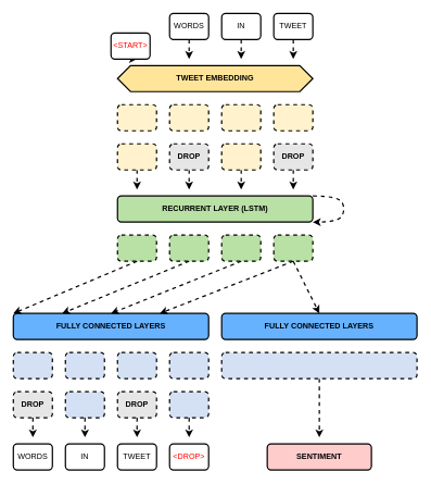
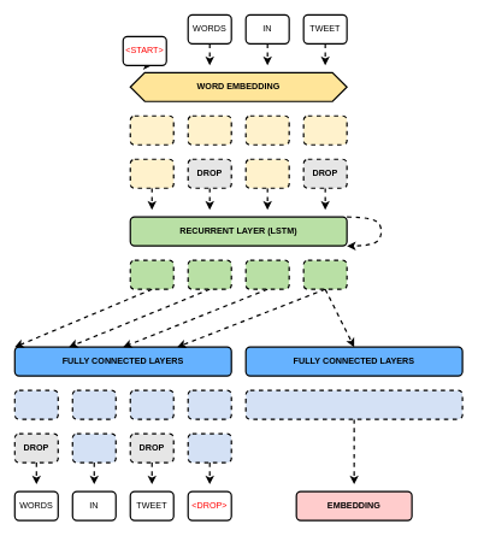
- <mxCell id="10" value="&lt;b&gt;TWEET EMBEDDING&lt;/b&gt;" style="shape=hexagon;perimeter=hexagonPerimeter2;whiteSpace=wrap;html=1;fixedSize=1;strokeWidth=2;fillColor=#FFE599;" vertex="1" parent="1"><mxGeometry x="180" y="100" width="300" height="40" as="geometry" /></mxCell>
+ <mxCell id="10" value="&lt;b&gt;WORD EMBEDDING&lt;/b&gt;" style="shape=hexagon;perimeter=hexagonPerimeter2;whiteSpace=wrap;html=1;fixedSize=1;strokeWidth=2;fillColor=#FFE599;" vertex="1" parent="1"><mxGeometry x="180" y="100" width="300" height="40" as="geometry" /></mxCell>
- <mxCell id="28" value="&lt;b&gt;SENTIMENT&lt;/b&gt;" style="rounded=1;whiteSpace=wrap;html=1;strokeWidth=2;fillColor=#FFCCCC;" vertex="1" parent="1"><mxGeometry x="410" y="680" width="160" height="40" as="geometry" /></mxCell>
+ <mxCell id="28" value="&lt;b&gt;EMBEDDING&lt;/b&gt;" style="rounded=1;whiteSpace=wrap;html=1;strokeWidth=2;fillColor=#FFCCCC;" vertex="1" parent="1"><mxGeometry x="410" y="680" width="160" height="40" as="geometry" /></mxCell>
